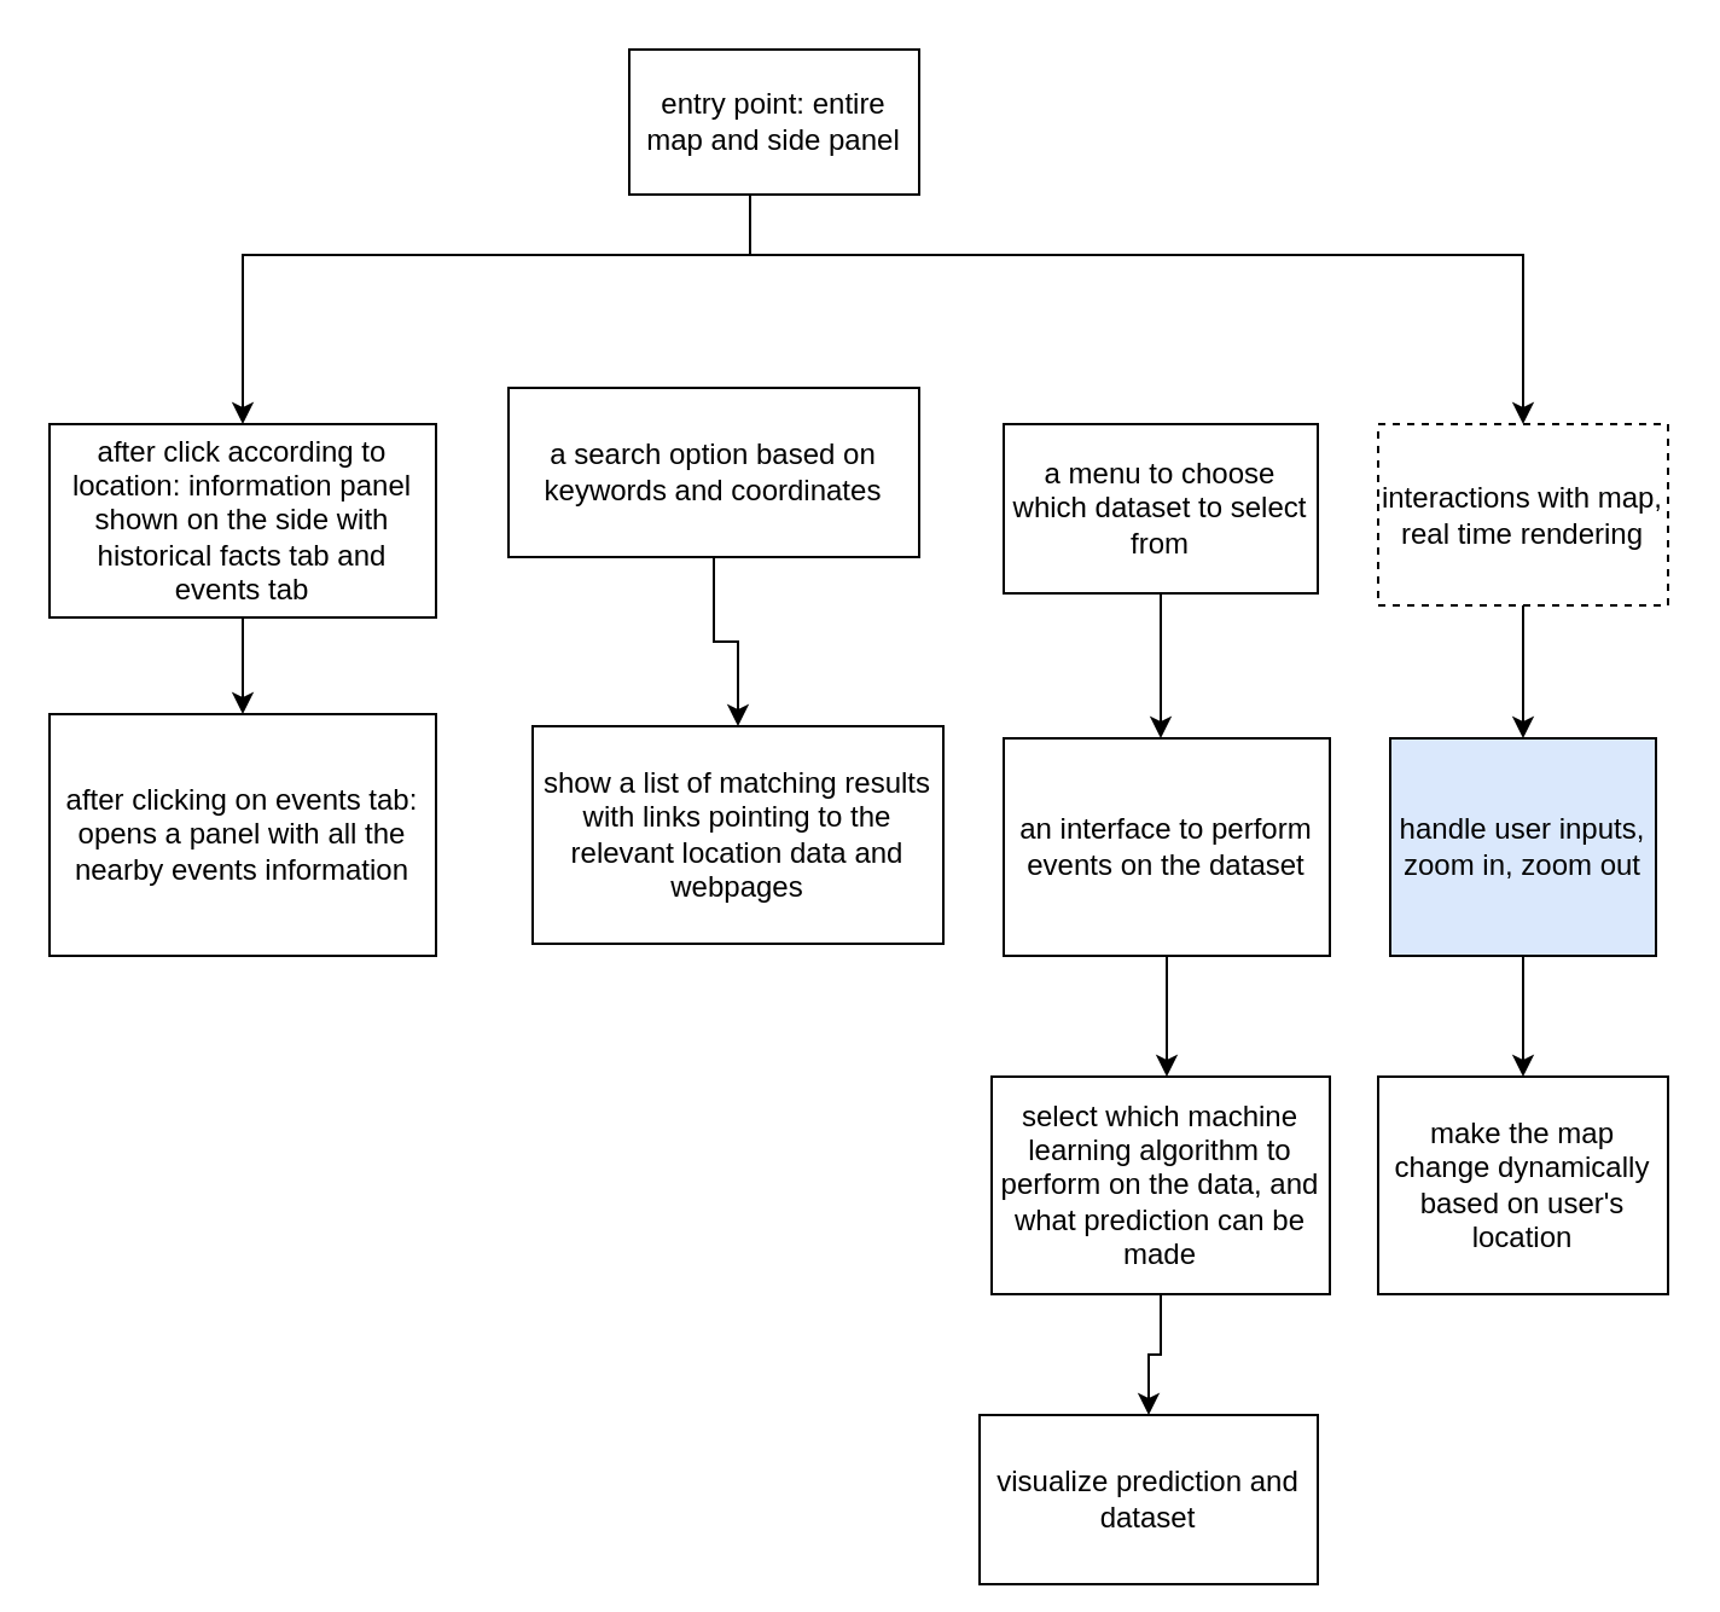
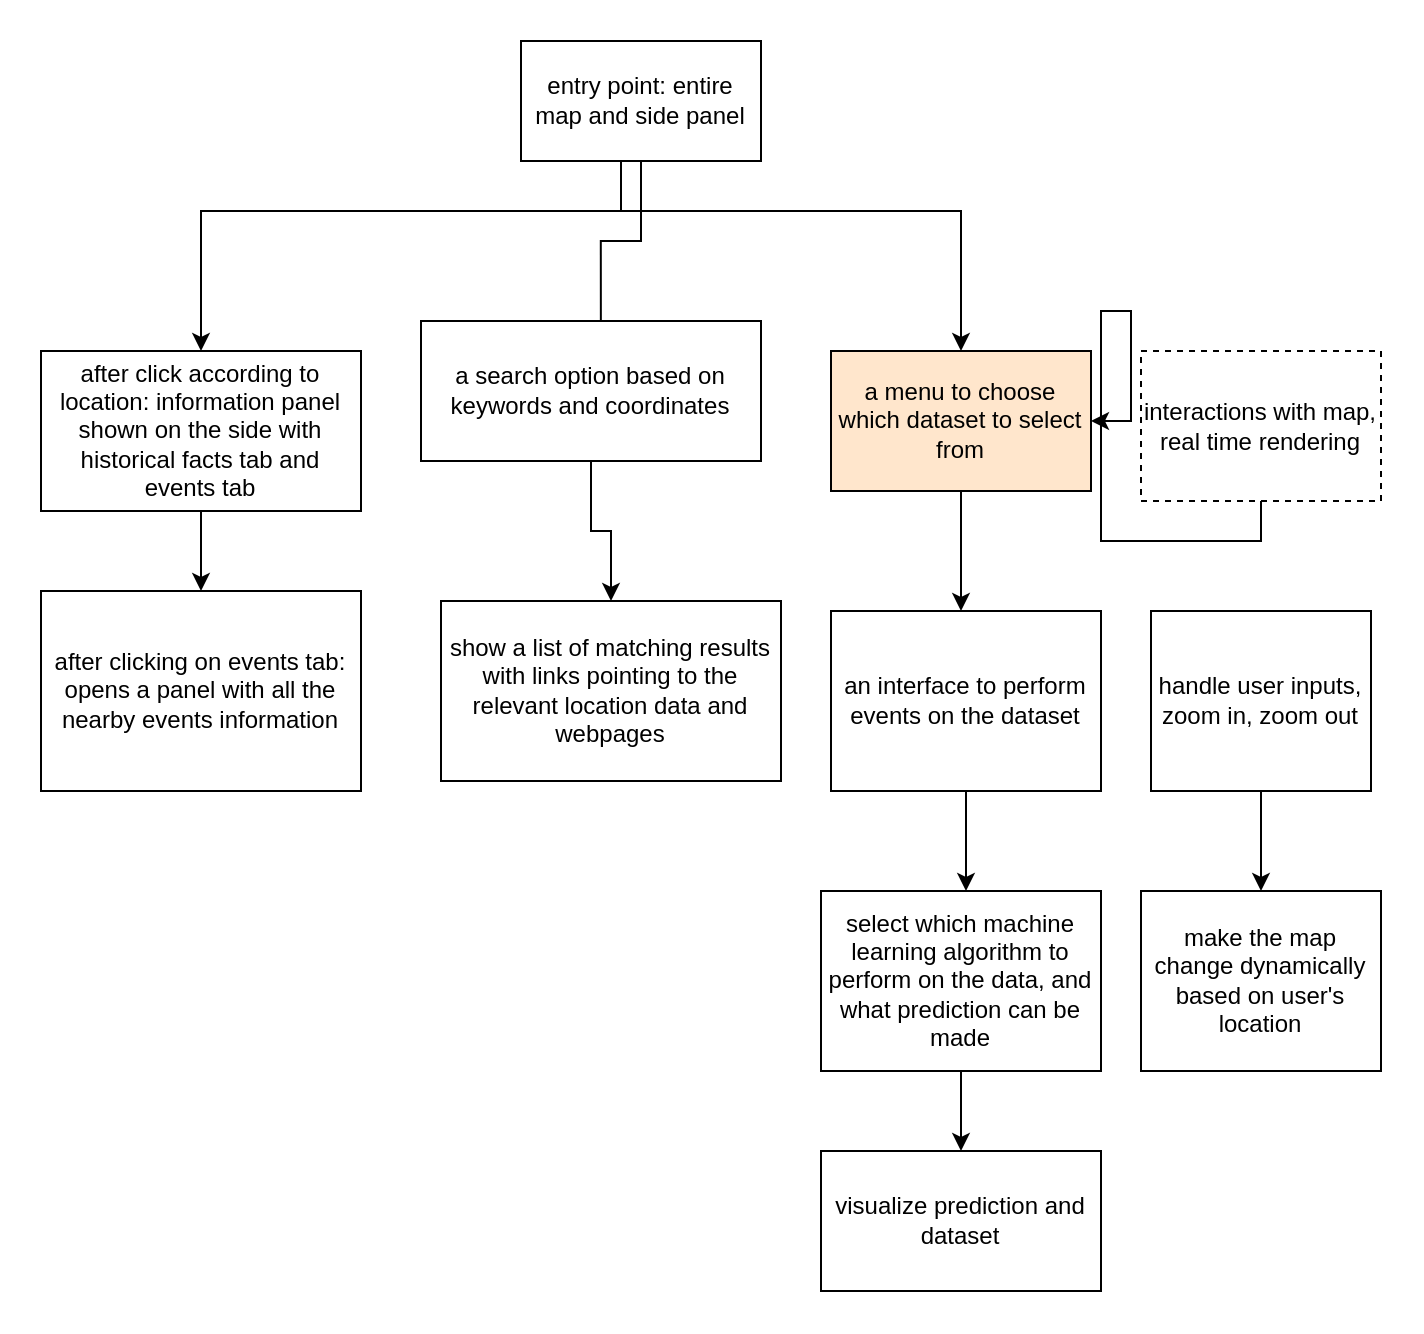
- <mxCell id="5" style="edgeStyle=orthogonalEdgeStyle;rounded=0;orthogonalLoop=1;jettySize=auto;html=1;entryX=0.5;entryY=0;entryDx=0;entryDy=0;" edge="1" parent="1" source="6" target="21"><mxGeometry relative="1" as="geometry"><Array as="points"><mxPoint x="310" y="105" /><mxPoint x="630" y="105" /></Array></mxGeometry></mxCell>
+ <mxCell id="4" style="edgeStyle=orthogonalEdgeStyle;rounded=0;orthogonalLoop=1;jettySize=auto;html=1;exitX=0.5;exitY=1;exitDx=0;exitDy=0;entryX=0.529;entryY=0.125;entryDx=0;entryDy=0;entryPerimeter=0;" edge="1" parent="1" source="6" target="11"><mxGeometry relative="1" as="geometry" /></mxCell>
+ <mxCell id="2" style="edgeStyle=orthogonalEdgeStyle;rounded=0;orthogonalLoop=1;jettySize=auto;html=1;entryX=0.5;entryY=0;entryDx=0;entryDy=0;" edge="1" parent="1" source="6" target="14"><mxGeometry relative="1" as="geometry"><Array as="points"><mxPoint x="310" y="105" /><mxPoint x="480" y="105" /></Array></mxGeometry></mxCell>
- <mxCell id="14" value="a menu to choose which dataset to select from" style="whiteSpace=wrap;html=1;" vertex="1" parent="1"><mxGeometry x="415" y="175" width="130" height="70" as="geometry" /></mxCell>
+ <mxCell id="14" value="a menu to choose which dataset to select from" style="whiteSpace=wrap;html=1;fillColor=#ffe6cc;" vertex="1" parent="1"><mxGeometry x="415" y="175" width="130" height="70" as="geometry" /></mxCell>
- <mxCell id="20" style="edgeStyle=orthogonalEdgeStyle;rounded=0;orthogonalLoop=1;jettySize=auto;html=1;exitX=0.5;exitY=1;exitDx=0;exitDy=0;entryX=0.5;entryY=0;entryDx=0;entryDy=0;" edge="1" parent="1" source="21" target="23"><mxGeometry relative="1" as="geometry" /></mxCell>
+ <mxCell id="20" style="edgeStyle=orthogonalEdgeStyle;rounded=0;orthogonalLoop=1;jettySize=auto;html=1;exitX=0.5;exitY=1;exitDx=0;exitDy=0;" edge="1" parent="1" source="21" target="14"><mxGeometry relative="1" as="geometry" /></mxCell>
- <mxCell id="23" value="handle user inputs, zoom in, zoom out" style="whiteSpace=wrap;html=1;fillColor=#dae8fc;" vertex="1" parent="1"><mxGeometry x="575" y="305" width="110" height="90" as="geometry" /></mxCell>
+ <mxCell id="23" value="handle user inputs, zoom in, zoom out" style="whiteSpace=wrap;html=1;" vertex="1" parent="1"><mxGeometry x="575" y="305" width="110" height="90" as="geometry" /></mxCell>
- <mxCell id="19" value="visualize prediction and dataset" style="whiteSpace=wrap;html=1;" vertex="1" parent="1"><mxGeometry x="405" y="585" width="140" height="70" as="geometry" /></mxCell>
+ <mxCell id="19" value="visualize prediction and dataset" style="whiteSpace=wrap;html=1;" vertex="1" parent="1"><mxGeometry x="410" y="575" width="140" height="70" as="geometry" /></mxCell>
